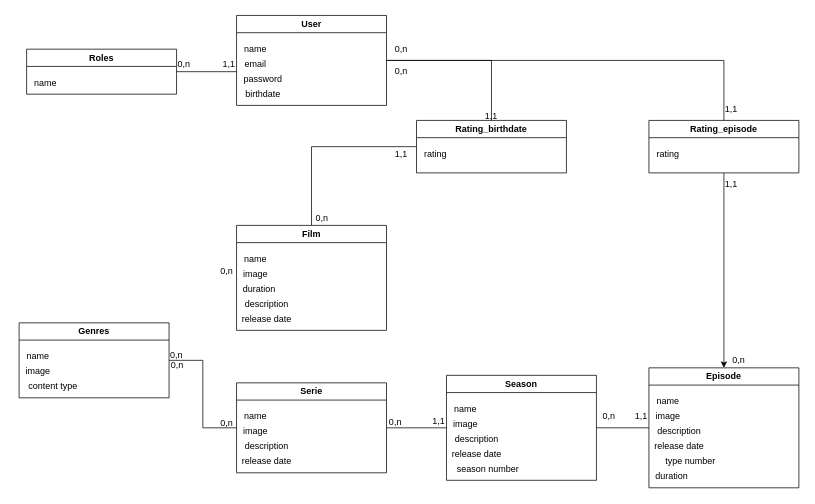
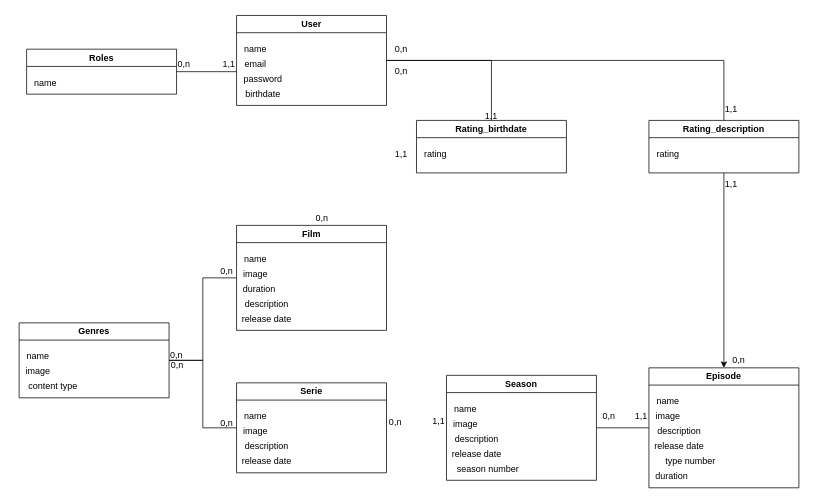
- <mxCell id="48" value="Rating_episode" style="swimlane;whiteSpace=wrap;html=1;startSize=23;" vertex="1" parent="1"><mxGeometry x="865" y="160" width="200" height="70" as="geometry" /></mxCell>
+ <mxCell id="48" value="Rating_description" style="swimlane;whiteSpace=wrap;html=1;startSize=23;" vertex="1" parent="1"><mxGeometry x="865" y="160" width="200" height="70" as="geometry" /></mxCell>
- <mxCell id="44" style="edgeStyle=orthogonalEdgeStyle;rounded=0;orthogonalLoop=1;jettySize=auto;html=1;endArrow=none;startFill=0;" edge="1" parent="1" source="45" target="18"><mxGeometry relative="1" as="geometry" /></mxCell>
+ <mxCell id="12" style="edgeStyle=orthogonalEdgeStyle;rounded=0;orthogonalLoop=1;jettySize=auto;html=1;endArrow=none;endFill=1;startFill=0;" edge="1" parent="1" source="14" target="18"><mxGeometry relative="1" as="geometry" /></mxCell>
- <mxCell id="24" value="" style="edgeStyle=orthogonalEdgeStyle;rounded=0;orthogonalLoop=1;jettySize=auto;html=1;endArrow=none;startFill=0;" edge="1" parent="1" source="25" target="31"><mxGeometry relative="1" as="geometry" /></mxCell>
